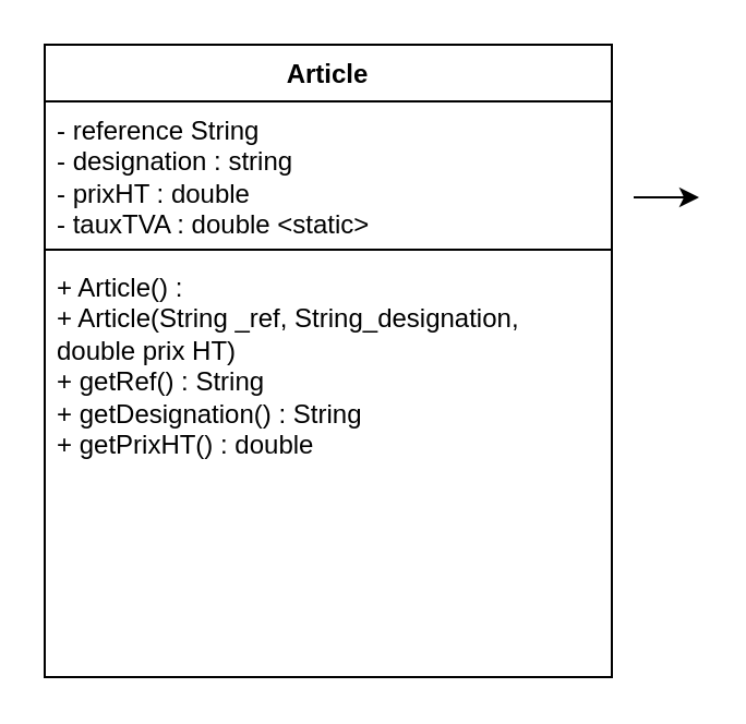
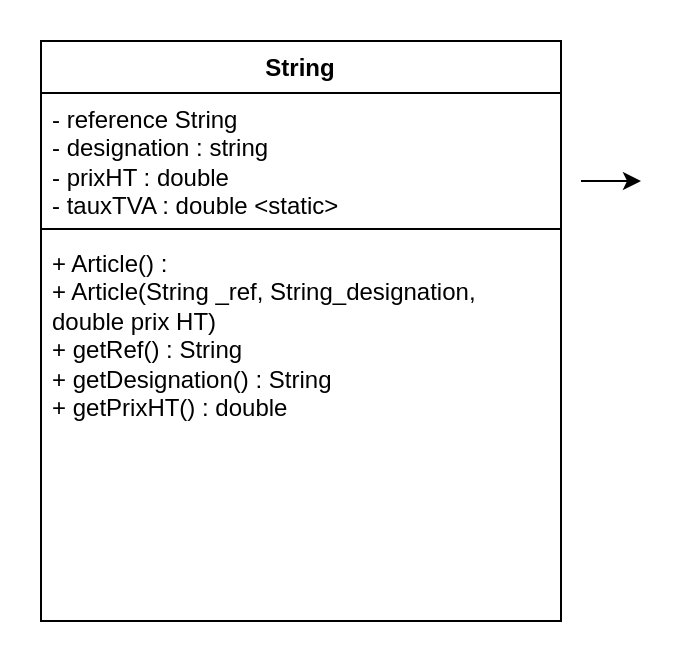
- <mxCell id="2" value="Article" style="swimlane;fontStyle=1;align=center;verticalAlign=top;childLayout=stackLayout;horizontal=1;startSize=26;horizontalStack=0;resizeParent=1;resizeParentMax=0;resizeLast=0;collapsible=1;marginBottom=0;whiteSpace=wrap;html=1;" parent="1" vertex="1"><mxGeometry x="20" y="20" width="260" height="290" as="geometry" /></mxCell>
+ <mxCell id="2" value="String" style="swimlane;fontStyle=1;align=center;verticalAlign=top;childLayout=stackLayout;horizontal=1;startSize=26;horizontalStack=0;resizeParent=1;resizeParentMax=0;resizeLast=0;collapsible=1;marginBottom=0;whiteSpace=wrap;html=1;" parent="1" vertex="1"><mxGeometry x="20" y="20" width="260" height="290" as="geometry" /></mxCell>
